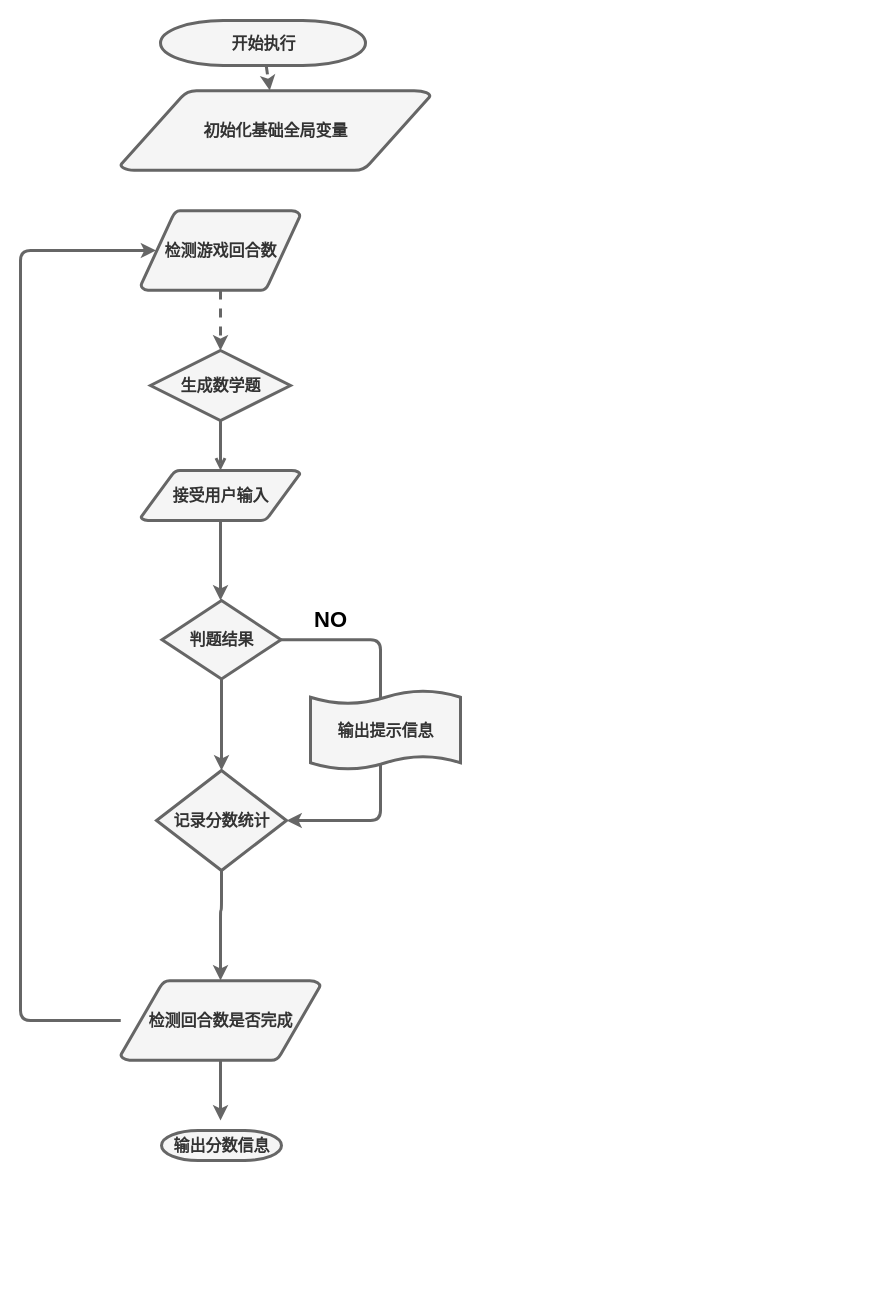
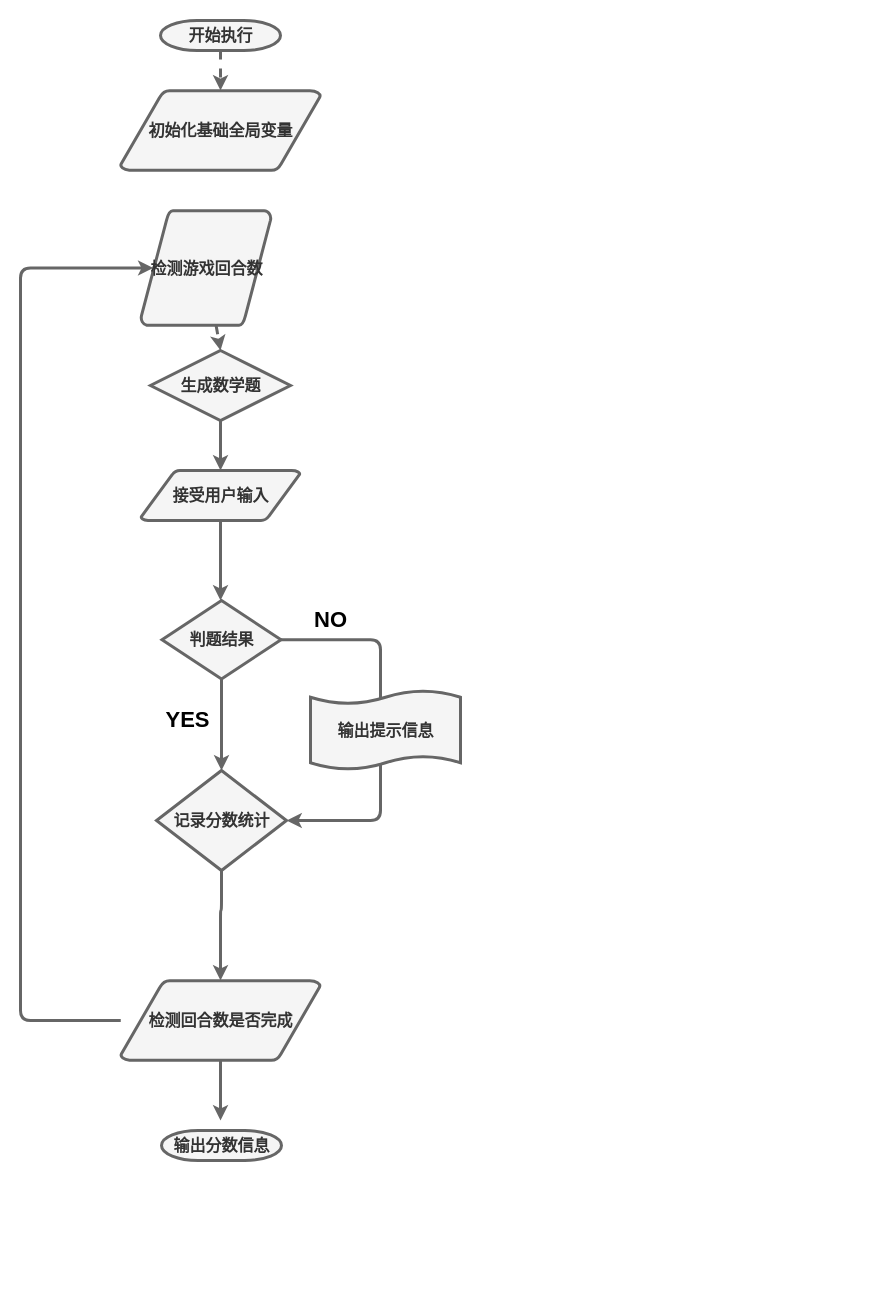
- <mxCell id="2" value="&lt;b&gt;&lt;font style=&quot;font-size: 16px;&quot;&gt;开始执行&lt;/font&gt;&lt;/b&gt;" style="shape=mxgraph.flowchart.terminator;strokeWidth=3;gradientDirection=north;fontStyle=0;html=1;fillColor=#f5f5f5;fontColor=#333333;strokeColor=#666666;" parent="1" vertex="1"><mxGeometry x="160" y="20" width="205" height="45" as="geometry" /></mxCell>
+ <mxCell id="2" value="&lt;b&gt;&lt;font style=&quot;font-size: 16px;&quot;&gt;开始执行&lt;/font&gt;&lt;/b&gt;" style="shape=mxgraph.flowchart.terminator;strokeWidth=3;gradientDirection=north;fontStyle=0;html=1;fillColor=#f5f5f5;fontColor=#333333;strokeColor=#666666;" parent="1" vertex="1"><mxGeometry x="160" y="20" width="120" height="30" as="geometry" /></mxCell>
- <mxCell id="3" value="&lt;b&gt;&lt;font style=&quot;font-size: 16px;&quot;&gt;初始化基础全局变量&lt;/font&gt;&lt;/b&gt;" style="shape=mxgraph.flowchart.data;strokeWidth=3;gradientDirection=north;fontStyle=0;html=1;fillColor=#f5f5f5;fontColor=#333333;strokeColor=#666666;" parent="1" vertex="1"><mxGeometry x="120" y="90" width="310" height="80" as="geometry" /></mxCell>
+ <mxCell id="3" value="&lt;b&gt;&lt;font style=&quot;font-size: 16px;&quot;&gt;初始化基础全局变量&lt;/font&gt;&lt;/b&gt;" style="shape=mxgraph.flowchart.data;strokeWidth=3;gradientDirection=north;fontStyle=0;html=1;fillColor=#f5f5f5;fontColor=#333333;strokeColor=#666666;" parent="1" vertex="1"><mxGeometry x="120" y="90" width="200" height="80" as="geometry" /></mxCell>
- <mxCell id="5" value="&lt;b&gt;&lt;font style=&quot;font-size: 16px;&quot;&gt;检测游戏回合数&lt;/font&gt;&lt;/b&gt;" style="shape=mxgraph.flowchart.data;strokeWidth=3;gradientDirection=north;fontStyle=0;html=1;fillColor=#f5f5f5;fontColor=#333333;strokeColor=#666666;" parent="1" vertex="1"><mxGeometry x="140.5" y="210" width="159" height="80" as="geometry" /></mxCell>
+ <mxCell id="5" value="&lt;b&gt;&lt;font style=&quot;font-size: 16px;&quot;&gt;检测游戏回合数&lt;/font&gt;&lt;/b&gt;" style="shape=mxgraph.flowchart.data;strokeWidth=3;gradientDirection=north;fontStyle=0;html=1;fillColor=#f5f5f5;fontColor=#333333;strokeColor=#666666;" parent="1" vertex="1"><mxGeometry x="140.5" y="210" width="130" height="115" as="geometry" /></mxCell>
- <mxCell id="9" value="" style="edgeStyle=elbowEdgeStyle;elbow=horizontal;fontColor=#001933;fontStyle=1;strokeColor=#666666;strokeWidth=3;html=1;fillColor=#f5f5f5;endArrow=open;" parent="1" source="6" target="4" edge="1"><mxGeometry width="100" height="100" as="geometry"><mxPoint y="60" as="sourcePoint" x="-100" /><mxPoint x="0" as="targetPoint" y="-40" /></mxGeometry></mxCell>
+ <mxCell id="9" value="" style="edgeStyle=elbowEdgeStyle;elbow=horizontal;fontColor=#001933;fontStyle=1;strokeColor=#666666;strokeWidth=3;html=1;fillColor=#f5f5f5;" parent="1" source="6" target="4" edge="1"><mxGeometry width="100" height="100" as="geometry"><mxPoint y="60" as="sourcePoint" x="-100" /><mxPoint x="0" as="targetPoint" y="-40" /></mxGeometry></mxCell>
+ <mxCell id="22" value="&lt;b&gt;YES&lt;/b&gt;" style="text;html=1;align=center;verticalAlign=middle;resizable=0;points=[];autosize=1;strokeColor=none;fillColor=none;fontSize=22;" vertex="1" parent="1"><mxGeometry x="152" y="700" width="70" height="40" as="geometry" /></mxCell>
